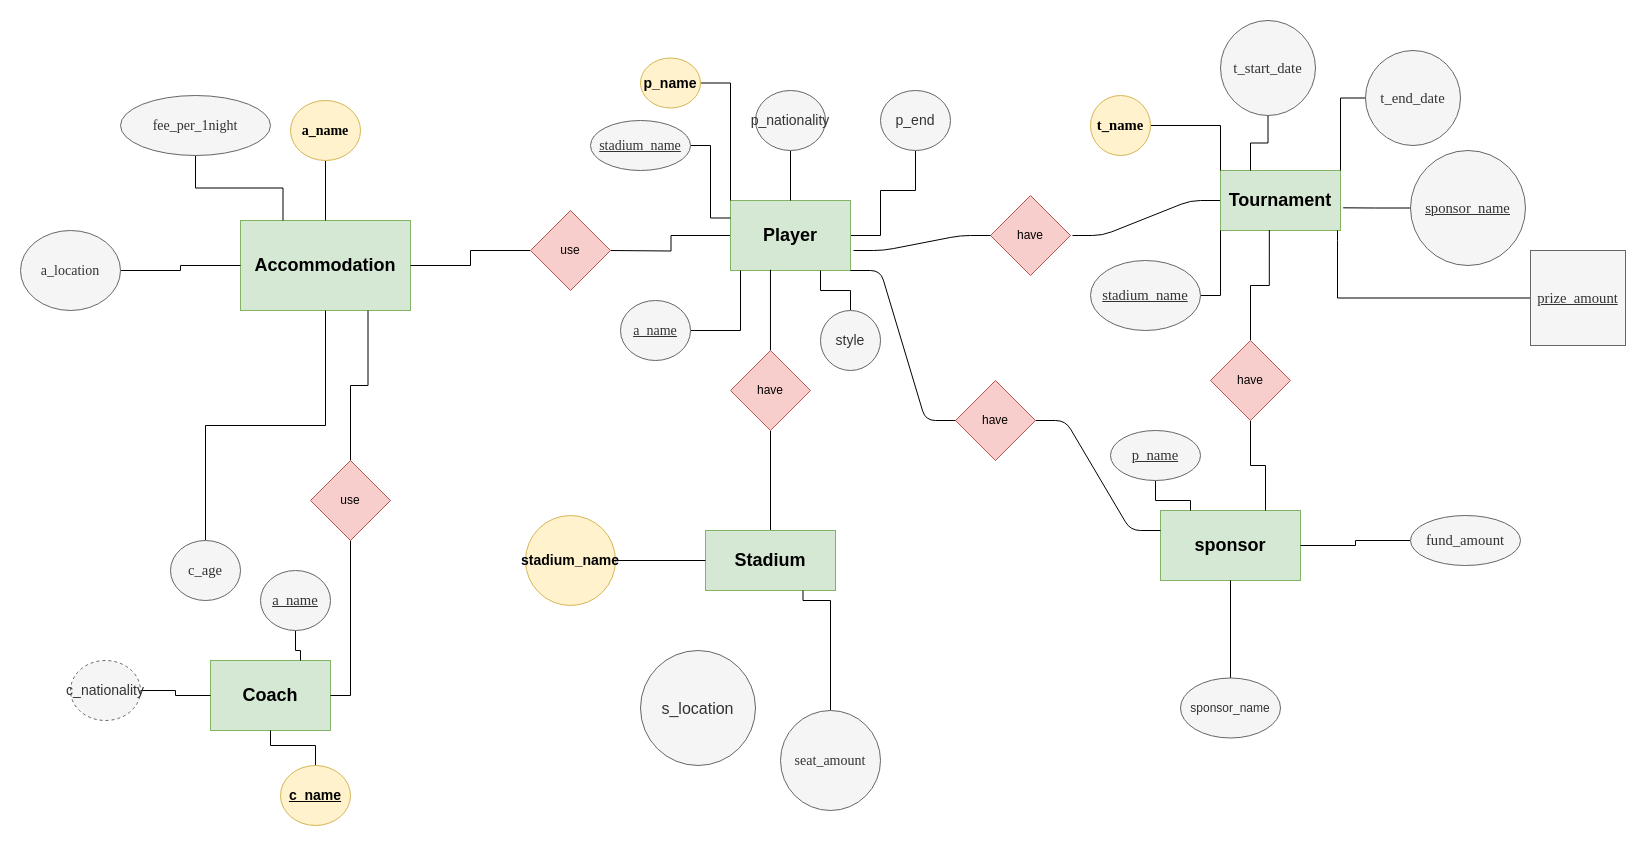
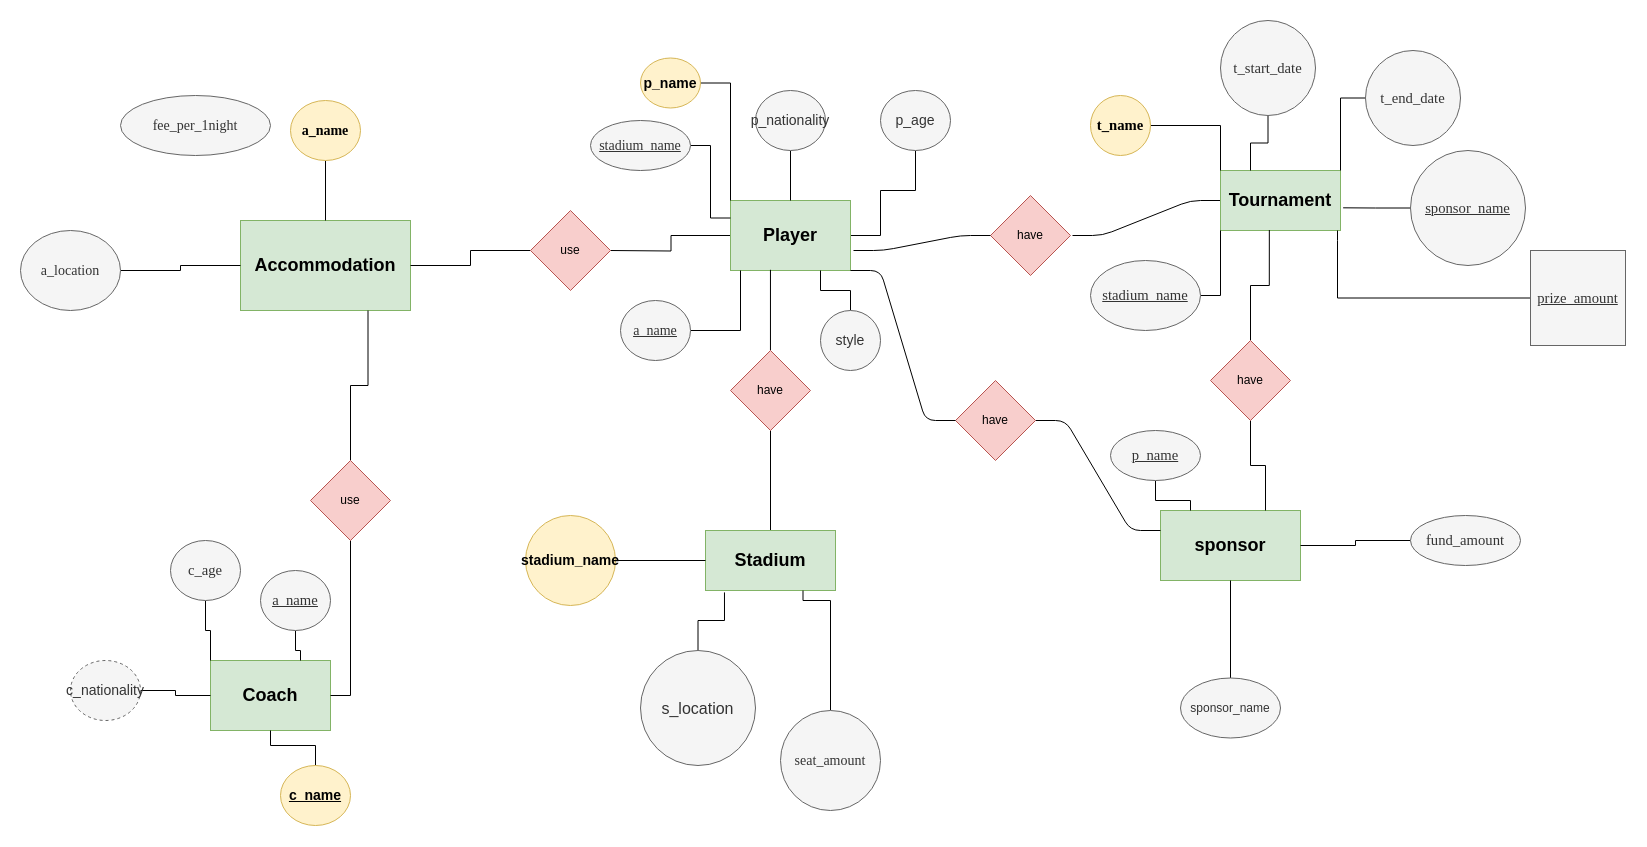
- <mxCell id="5" value="p_end&lt;br style=&quot;font-size: 14px;&quot;&gt;" style="ellipse;whiteSpace=wrap;html=1;fillColor=#f5f5f5;strokeColor=#666666;fontColor=#333333;fontStyle=0;fontSize=14;" vertex="1" parent="1"><mxGeometry x="880" y="90" width="70" height="60" as="geometry" /></mxCell>
+ <mxCell id="5" value="p_age&lt;br style=&quot;font-size: 14px;&quot;&gt;" style="ellipse;whiteSpace=wrap;html=1;fillColor=#f5f5f5;strokeColor=#666666;fontColor=#333333;fontStyle=0;fontSize=14;" vertex="1" parent="1"><mxGeometry x="880" y="90" width="70" height="60" as="geometry" /></mxCell>
- <mxCell id="57" style="edgeStyle=orthogonalEdgeStyle;rounded=0;orthogonalLoop=1;jettySize=auto;html=1;entryX=0.25;entryY=0;entryDx=0;entryDy=0;startArrow=none;startFill=0;endArrow=none;endFill=0;" edge="1" parent="1" source="58" target="52"><mxGeometry relative="1" as="geometry" /></mxCell>
- <mxCell id="62" style="edgeStyle=orthogonalEdgeStyle;rounded=0;orthogonalLoop=1;jettySize=auto;html=1;startArrow=none;startFill=0;endArrow=none;endFill=0;" edge="1" parent="1" source="75" target="52"><mxGeometry relative="1" as="geometry" /></mxCell>
+ <mxCell id="62" style="edgeStyle=orthogonalEdgeStyle;rounded=0;orthogonalLoop=1;jettySize=auto;html=1;entryX=0;entryY=0;entryDx=0;entryDy=0;startArrow=none;startFill=0;endArrow=none;endFill=0;" edge="1" parent="1" source="75" target="59"><mxGeometry relative="1" as="geometry" /></mxCell>
+ <mxCell id="24" value="" style="edgeStyle=orthogonalEdgeStyle;rounded=0;orthogonalLoop=1;jettySize=auto;html=1;endArrow=none;endFill=0;entryX=0.146;entryY=1.032;entryDx=0;entryDy=0;entryPerimeter=0;" edge="1" parent="1" source="25" target="21"><mxGeometry relative="1" as="geometry" /></mxCell>
